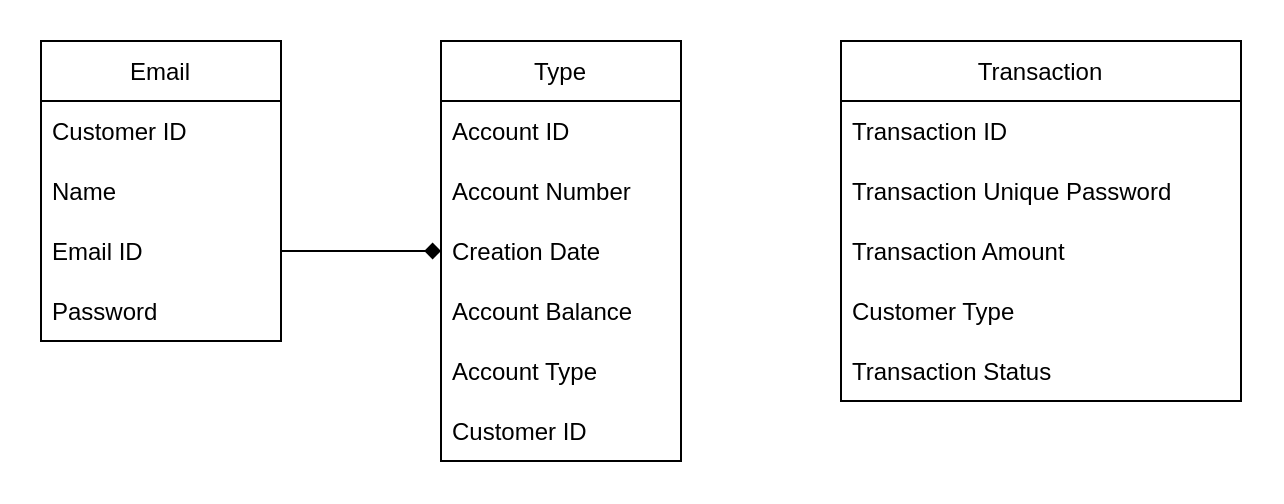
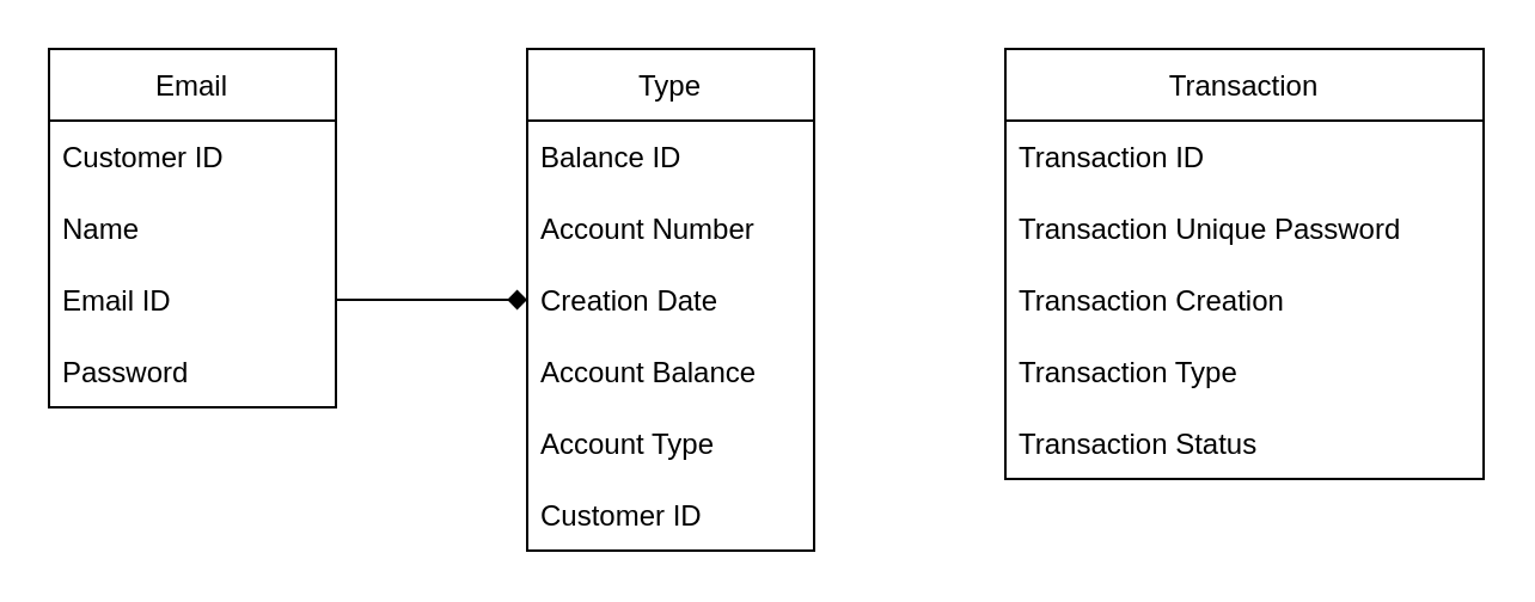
- <mxCell id="8" value="Account ID" style="text;strokeColor=none;fillColor=none;align=left;verticalAlign=middle;spacingLeft=4;spacingRight=4;overflow=hidden;points=[[0,0.5],[1,0.5]];portConstraint=eastwest;rotatable=0;" parent="7" vertex="1"><mxGeometry y="30" width="120" height="30" as="geometry" /></mxCell>
+ <mxCell id="8" value="Balance ID" style="text;strokeColor=none;fillColor=none;align=left;verticalAlign=middle;spacingLeft=4;spacingRight=4;overflow=hidden;points=[[0,0.5],[1,0.5]];portConstraint=eastwest;rotatable=0;" parent="7" vertex="1"><mxGeometry y="30" width="120" height="30" as="geometry" /></mxCell>
- <mxCell id="17" value="Transaction Amount" style="text;strokeColor=none;fillColor=none;align=left;verticalAlign=middle;spacingLeft=4;spacingRight=4;overflow=hidden;points=[[0,0.5],[1,0.5]];portConstraint=eastwest;rotatable=0;" parent="14" vertex="1"><mxGeometry y="90" width="200" height="30" as="geometry" /></mxCell>
+ <mxCell id="17" value="Transaction Creation" style="text;strokeColor=none;fillColor=none;align=left;verticalAlign=middle;spacingLeft=4;spacingRight=4;overflow=hidden;points=[[0,0.5],[1,0.5]];portConstraint=eastwest;rotatable=0;" parent="14" vertex="1"><mxGeometry y="90" width="200" height="30" as="geometry" /></mxCell>
- <mxCell id="18" value="Customer Type" style="text;strokeColor=none;fillColor=none;align=left;verticalAlign=middle;spacingLeft=4;spacingRight=4;overflow=hidden;points=[[0,0.5],[1,0.5]];portConstraint=eastwest;rotatable=0;" parent="14" vertex="1"><mxGeometry y="120" width="200" height="30" as="geometry" /></mxCell>
+ <mxCell id="18" value="Transaction Type" style="text;strokeColor=none;fillColor=none;align=left;verticalAlign=middle;spacingLeft=4;spacingRight=4;overflow=hidden;points=[[0,0.5],[1,0.5]];portConstraint=eastwest;rotatable=0;" parent="14" vertex="1"><mxGeometry y="120" width="200" height="30" as="geometry" /></mxCell>
